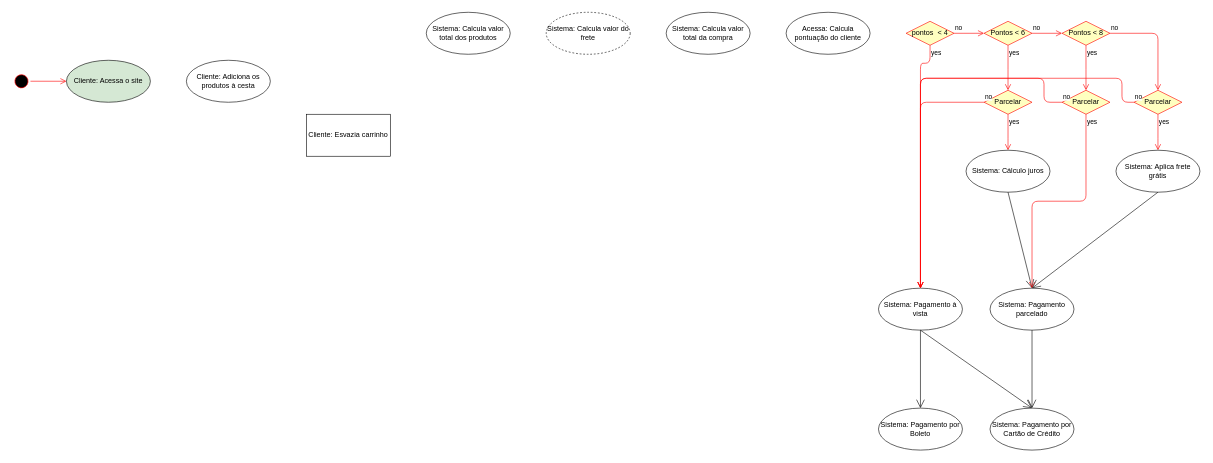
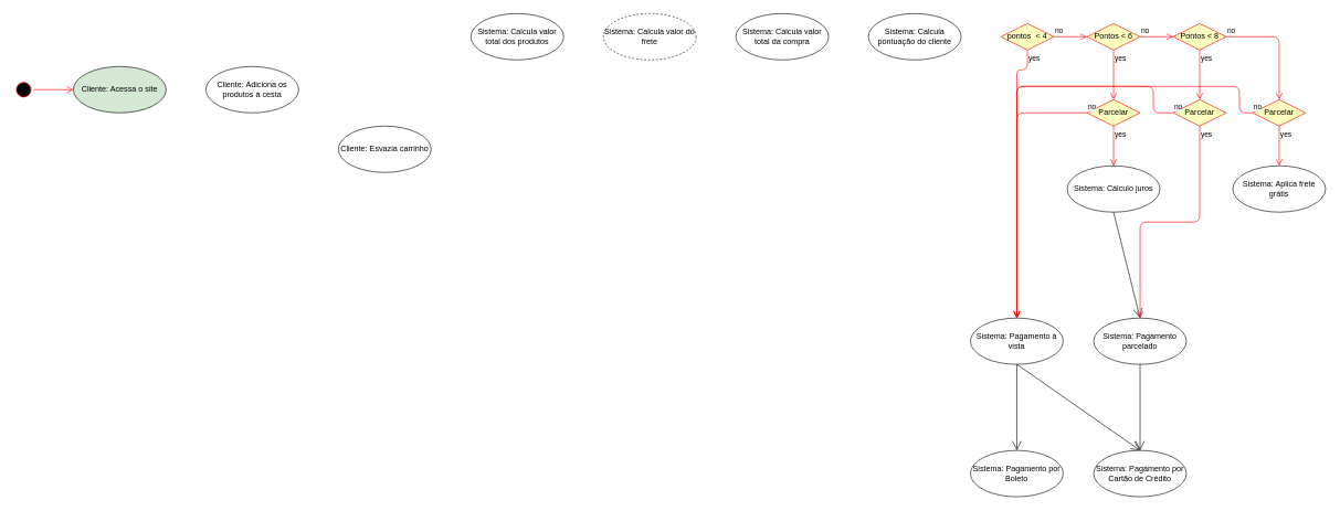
- <mxCell id="9" value="Acessa: Calcula pontuação do cliente" style="ellipse;whiteSpace=wrap;html=1;" vertex="1" parent="1"><mxGeometry x="1310" y="20" width="140" height="70" as="geometry" /></mxCell>
+ <mxCell id="9" value="Sistema: Calcula pontuação do cliente" style="ellipse;whiteSpace=wrap;html=1;" vertex="1" parent="1"><mxGeometry x="1310" y="20" width="140" height="70" as="geometry" /></mxCell>
- <mxCell id="10" value="Cliente: Esvazia carrinho" style="whiteSpace=wrap;html=1;rounded=0;" vertex="1" parent="1"><mxGeometry x="510" y="190" width="140" height="70" as="geometry" /></mxCell>
+ <mxCell id="10" value="Cliente: Esvazia carrinho" style="ellipse;whiteSpace=wrap;html=1;" vertex="1" parent="1"><mxGeometry x="510" y="190" width="140" height="70" as="geometry" /></mxCell>
- <mxCell id="39" value="" style="endArrow=open;endFill=1;endSize=12;html=1;exitX=0.5;exitY=1;exitDx=0;exitDy=0;entryX=0.5;entryY=0;entryDx=0;entryDy=0;" edge="1" parent="1" source="38" target="23"><mxGeometry width="160" relative="1" as="geometry"><mxPoint x="1660" y="400" as="sourcePoint" /><mxPoint x="1820" y="400" as="targetPoint" /></mxGeometry></mxCell>
